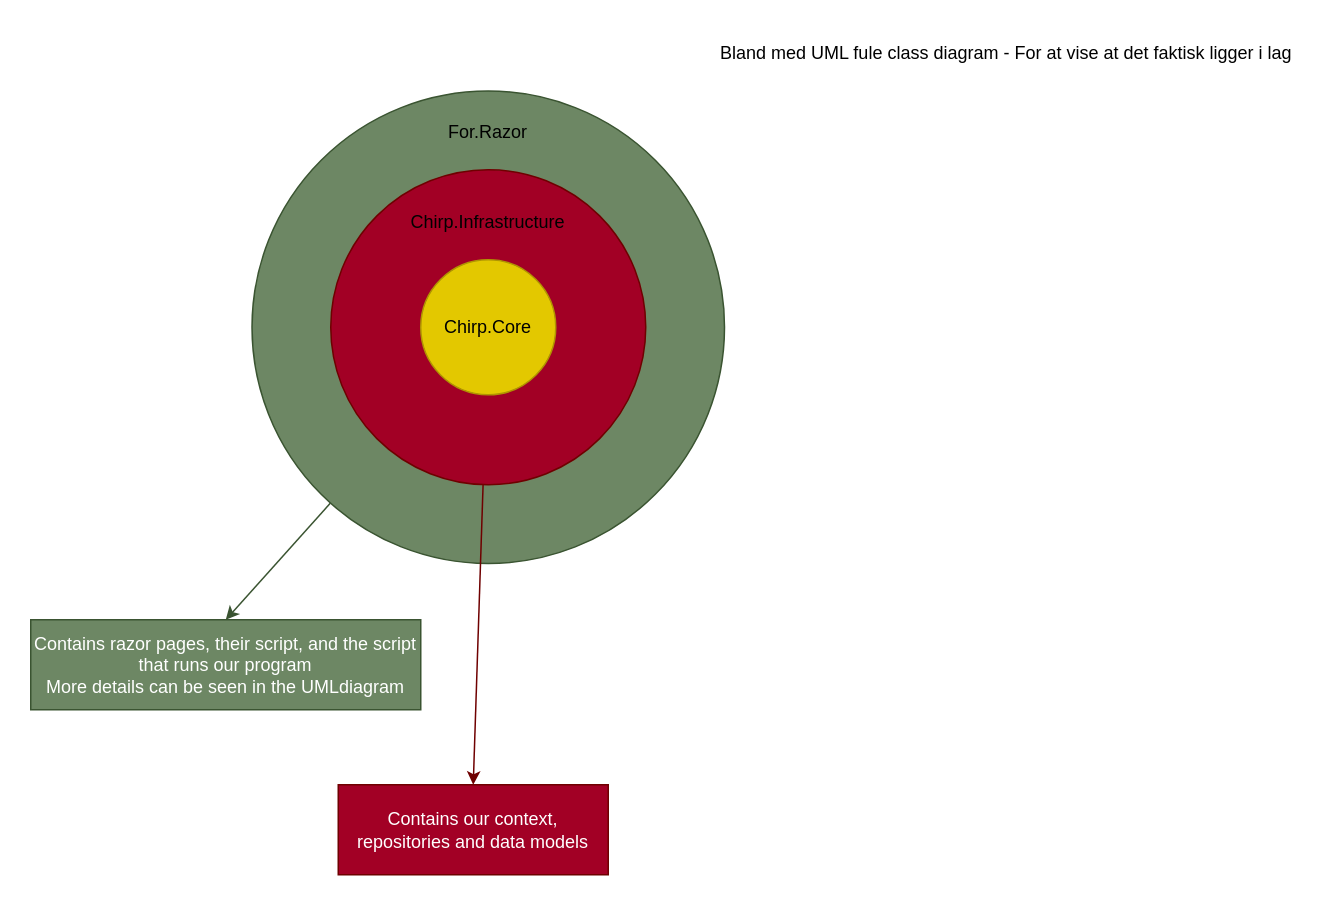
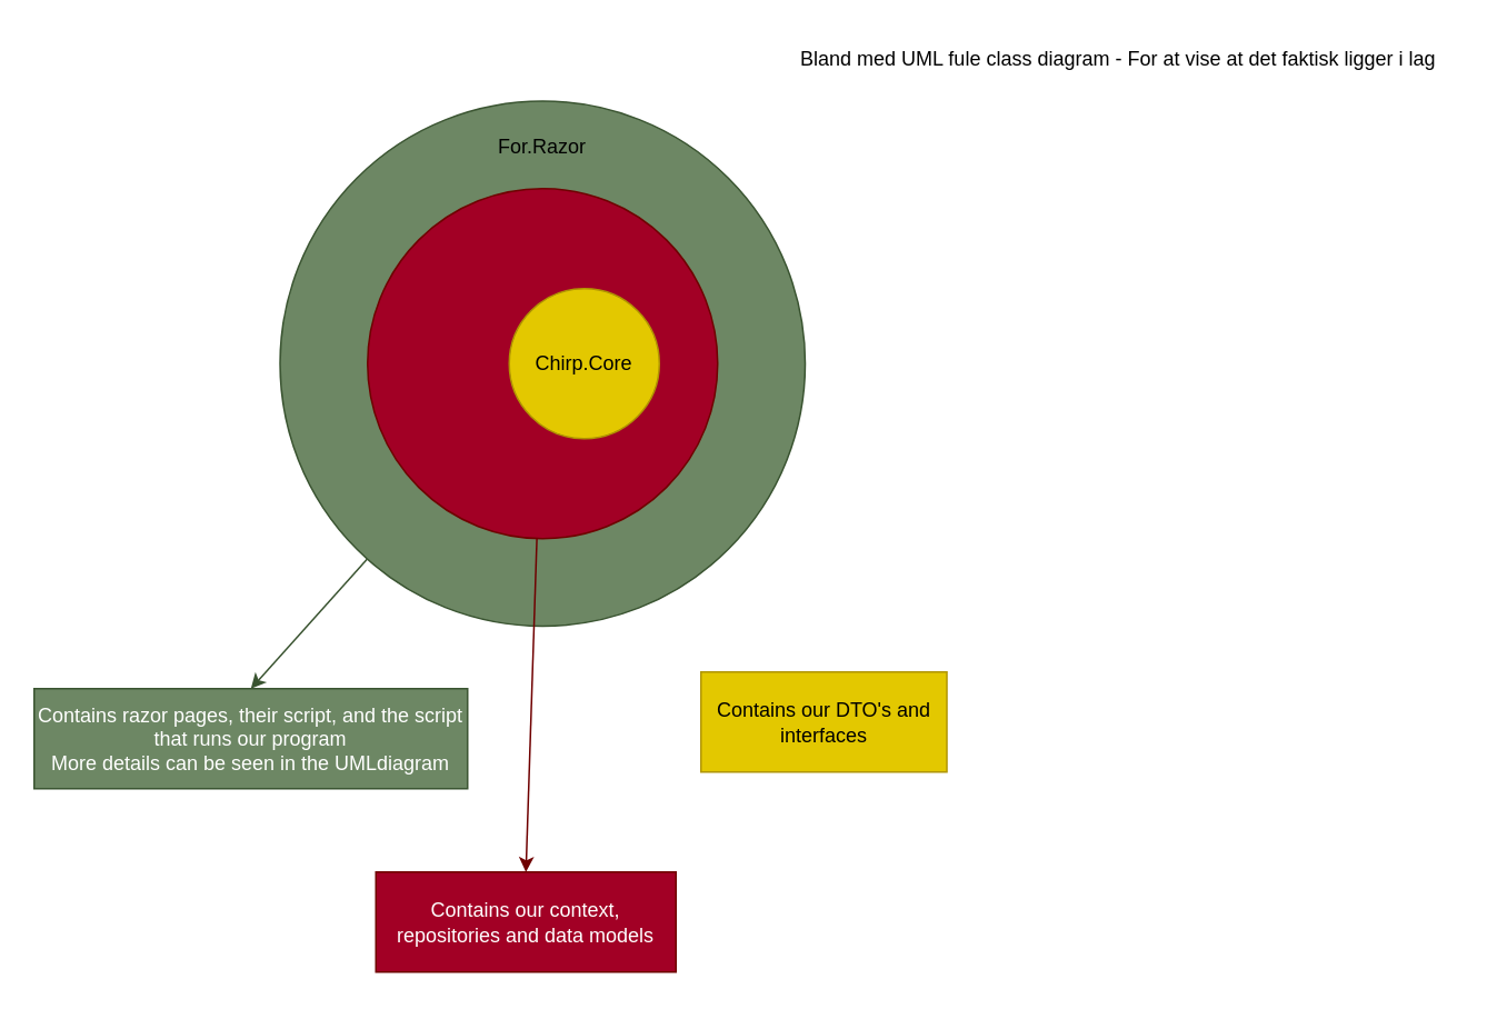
- <mxCell id="7" value="Chirp.Infrastructure" style="text;html=1;strokeColor=none;fillColor=none;align=center;verticalAlign=middle;whiteSpace=wrap;rounded=0;" parent="1" vertex="1"><mxGeometry x="295" y="132.5" width="60" height="30" as="geometry" /></mxCell>
- <mxCell id="6" value="Chirp.Core" style="ellipse;whiteSpace=wrap;html=1;aspect=fixed;fillColor=#e3c800;fontColor=#000000;strokeColor=#B09500;" parent="1" vertex="1"><mxGeometry x="280" y="172.5" width="90" height="90" as="geometry" /></mxCell>
+ <mxCell id="6" value="Chirp.Core" style="ellipse;whiteSpace=wrap;html=1;aspect=fixed;fillColor=#e3c800;fontColor=#000000;strokeColor=#B09500;" parent="1" vertex="1"><mxGeometry x="305" y="172.5" width="90" height="90" as="geometry" /></mxCell>
+ <mxCell id="11" value="Contains our DTO's and interfaces" style="rounded=0;whiteSpace=wrap;html=1;fillColor=#e3c800;fontColor=#000000;strokeColor=#B09500;" parent="1" vertex="1"><mxGeometry x="420" y="402.5" width="147.5" height="60" as="geometry" /></mxCell>
